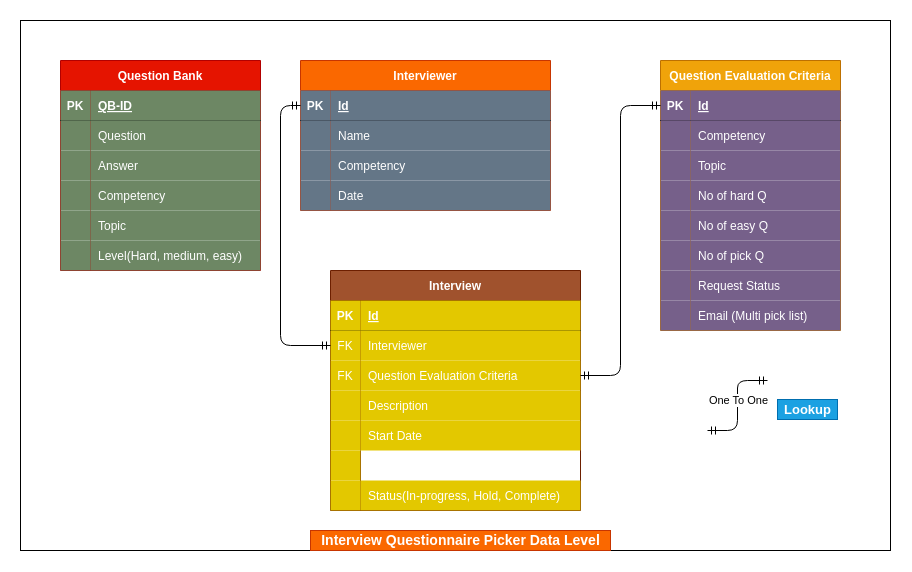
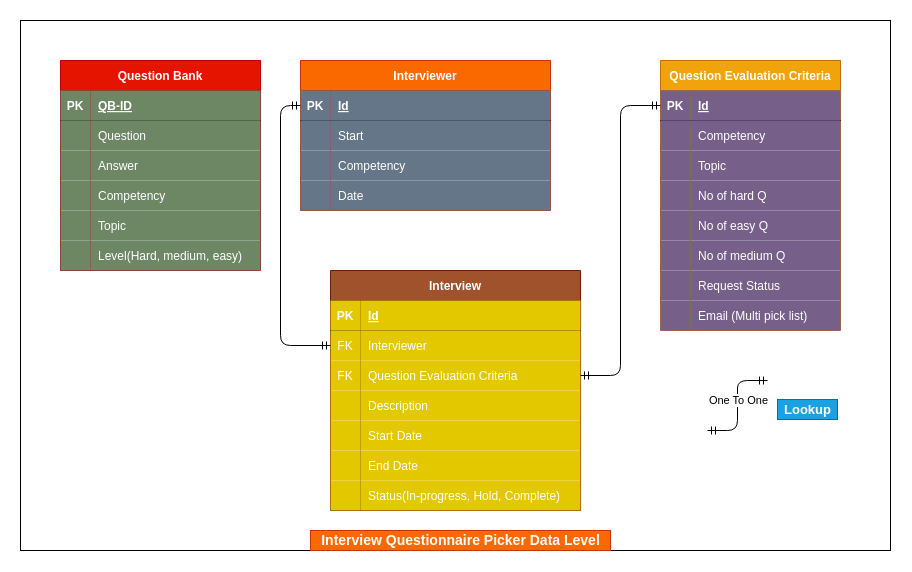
- <mxCell id="9" value="Name" style="shape=partialRectangle;overflow=hidden;connectable=0;fillColor=#647687;top=0;left=0;bottom=0;right=0;align=left;spacingLeft=6;strokeColor=#314354;fontColor=#ffffff;" parent="7" vertex="1"><mxGeometry x="30" width="220" height="30" as="geometry" /></mxCell>
+ <mxCell id="9" value="Start" style="shape=partialRectangle;overflow=hidden;connectable=0;fillColor=#647687;top=0;left=0;bottom=0;right=0;align=left;spacingLeft=6;strokeColor=#314354;fontColor=#ffffff;" parent="7" vertex="1"><mxGeometry x="30" width="220" height="30" as="geometry" /></mxCell>
- <mxCell id="75" value="No of pick Q" style="shape=partialRectangle;connectable=0;fillColor=#76608a;top=0;left=0;bottom=0;right=0;align=left;spacingLeft=6;overflow=hidden;strokeColor=#432D57;fontColor=#ffffff;" vertex="1" parent="73"><mxGeometry x="30" width="150" height="30" as="geometry" /></mxCell>
+ <mxCell id="75" value="No of medium Q" style="shape=partialRectangle;connectable=0;fillColor=#76608a;top=0;left=0;bottom=0;right=0;align=left;spacingLeft=6;overflow=hidden;strokeColor=#432D57;fontColor=#ffffff;" vertex="1" parent="73"><mxGeometry x="30" width="150" height="30" as="geometry" /></mxCell>
+ <mxCell id="34" value="End Date" style="shape=partialRectangle;connectable=0;fillColor=#e3c800;top=0;left=0;bottom=0;right=0;align=left;spacingLeft=6;overflow=hidden;strokeColor=#B09500;fontColor=#ffffff;" vertex="1" parent="32"><mxGeometry x="30" width="220" height="30" as="geometry" /></mxCell>
